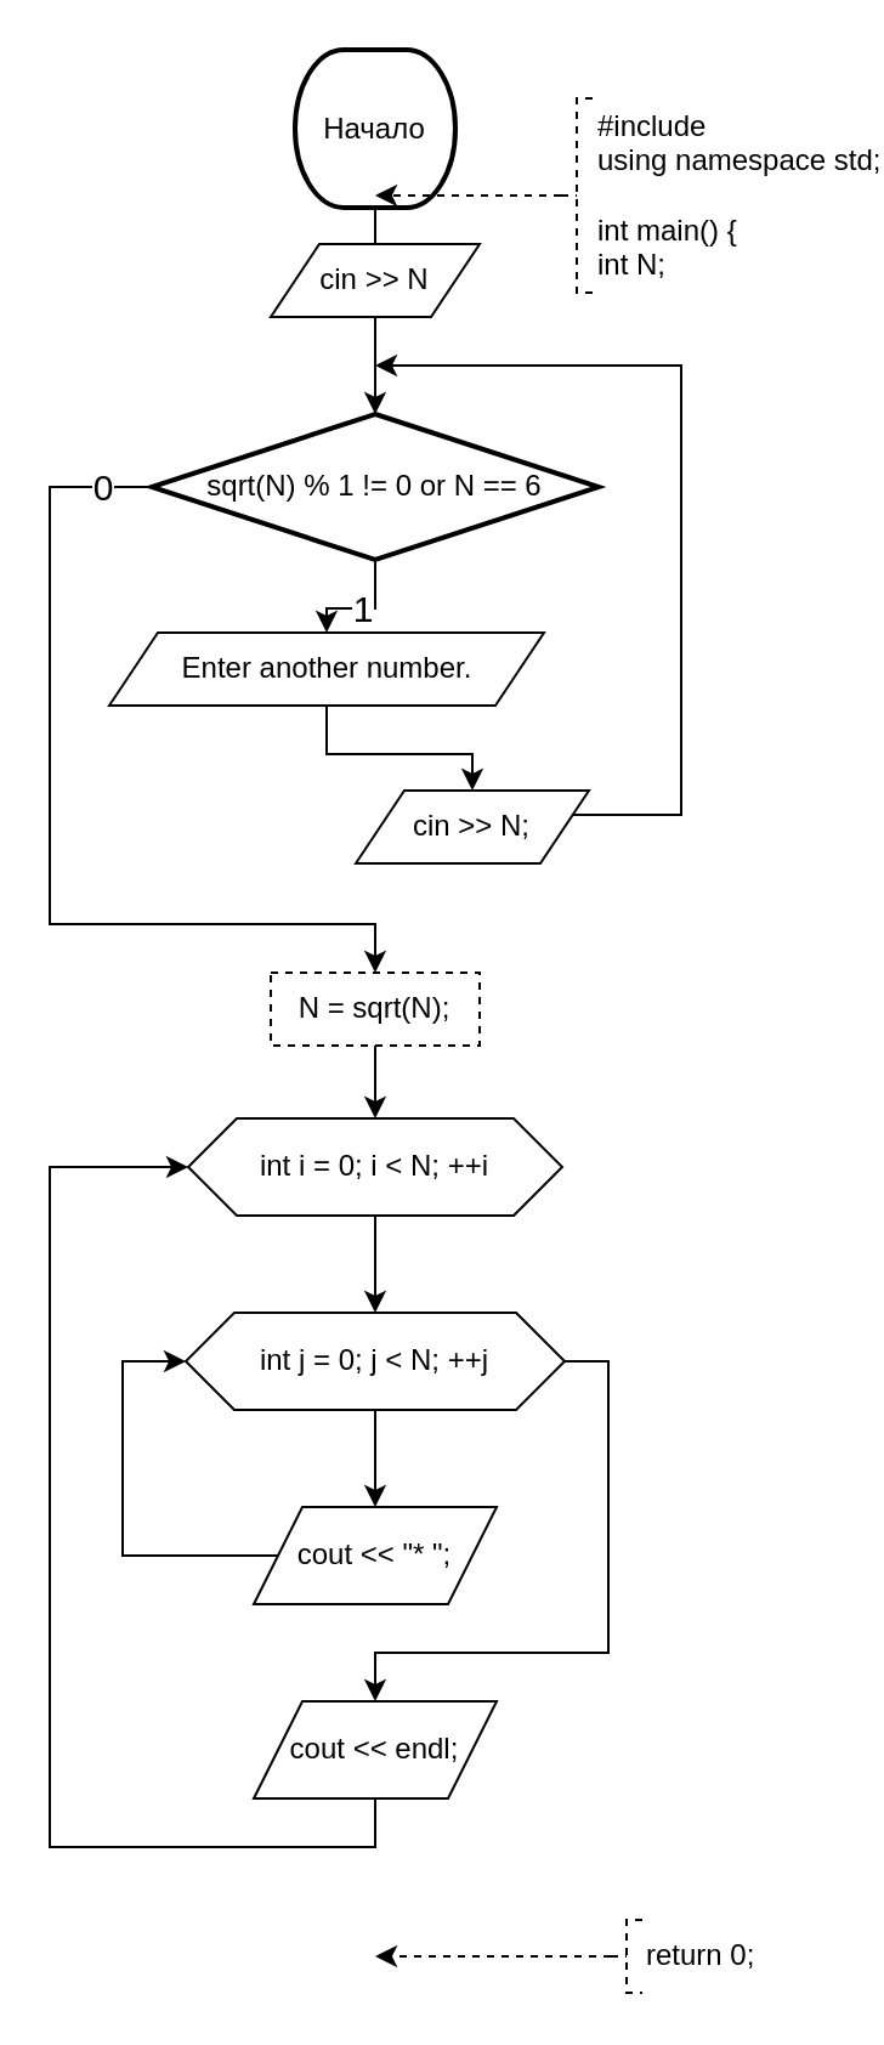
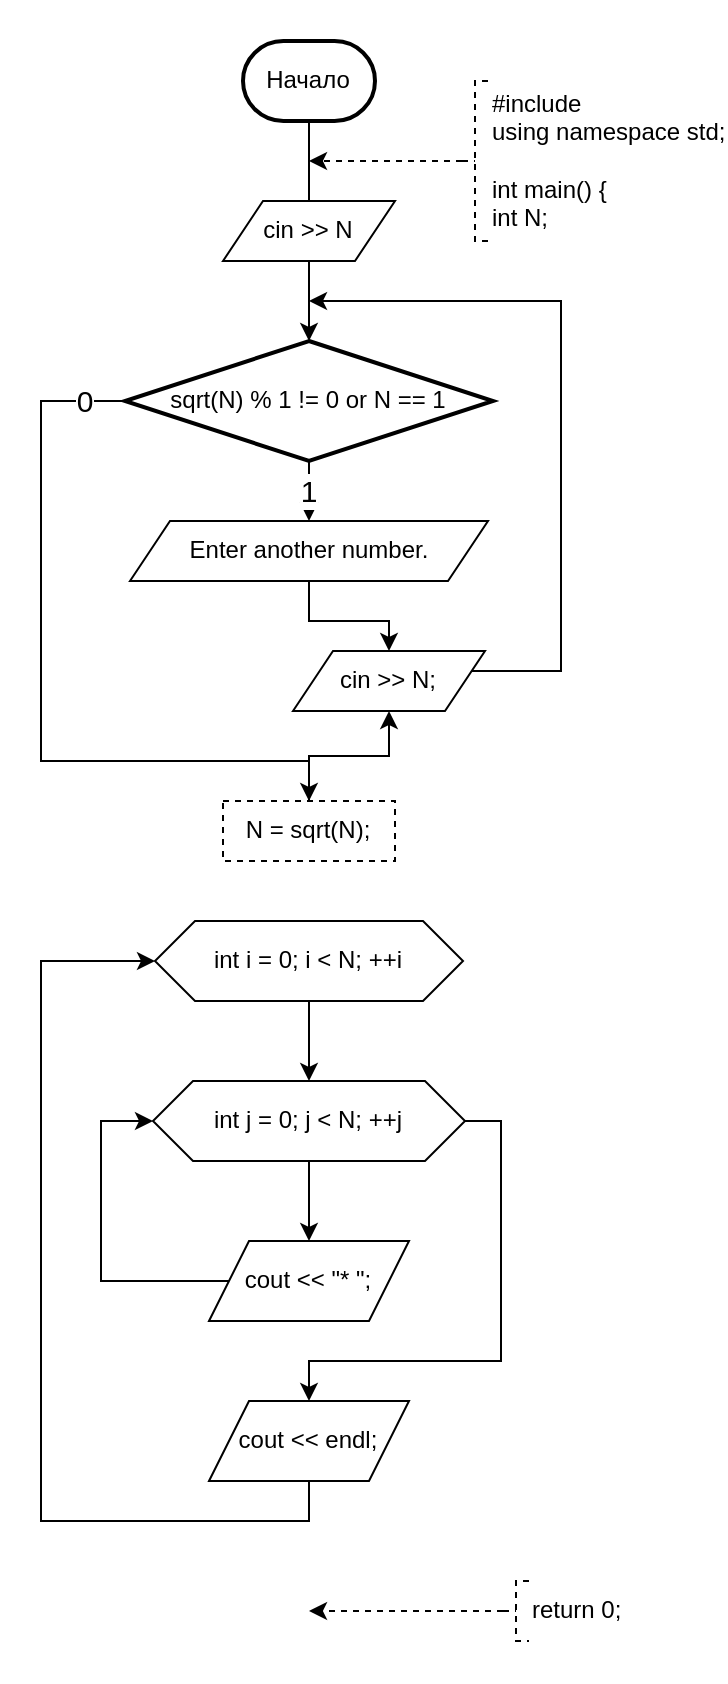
- <mxCell id="3" value="Начало" style="strokeWidth=2;html=1;shape=mxgraph.flowchart.terminator;whiteSpace=wrap;" vertex="1" parent="1"><mxGeometry x="121" y="20" width="66" height="65" as="geometry" /></mxCell>
+ <mxCell id="3" value="Начало" style="strokeWidth=2;html=1;shape=mxgraph.flowchart.terminator;whiteSpace=wrap;" vertex="1" parent="1"><mxGeometry x="121" y="20" width="66" height="40" as="geometry" /></mxCell>
- <mxCell id="8" value="sqrt(N) % 1 != 0 or N == 6" style="strokeWidth=2;html=1;shape=mxgraph.flowchart.decision;whiteSpace=wrap;" vertex="1" parent="1"><mxGeometry x="62" y="170" width="184" height="60" as="geometry" /></mxCell>
+ <mxCell id="8" value="sqrt(N) % 1 != 0 or N == 1" style="strokeWidth=2;html=1;shape=mxgraph.flowchart.decision;whiteSpace=wrap;" vertex="1" parent="1"><mxGeometry x="62" y="170" width="184" height="60" as="geometry" /></mxCell>
- <mxCell id="10" value="Enter another number." style="shape=parallelogram;perimeter=parallelogramPerimeter;whiteSpace=wrap;html=1;fixedSize=1;" vertex="1" parent="1"><mxGeometry x="44.5" y="260" width="179" height="30" as="geometry" /></mxCell>
+ <mxCell id="10" value="Enter another number." style="shape=parallelogram;perimeter=parallelogramPerimeter;whiteSpace=wrap;html=1;fixedSize=1;" vertex="1" parent="1"><mxGeometry x="64.5" y="260" width="179" height="30" as="geometry" /></mxCell>
- <mxCell id="27" style="edgeStyle=orthogonalEdgeStyle;rounded=0;orthogonalLoop=1;jettySize=auto;html=1;entryX=0.5;entryY=0;entryDx=0;entryDy=0;" edge="1" parent="1" source="28" target="15"><mxGeometry relative="1" as="geometry" /></mxCell>
+ <mxCell id="27" style="edgeStyle=orthogonalEdgeStyle;rounded=0;orthogonalLoop=1;jettySize=auto;html=1;" edge="1" parent="1" source="28" target="12"><mxGeometry relative="1" as="geometry" /></mxCell>
